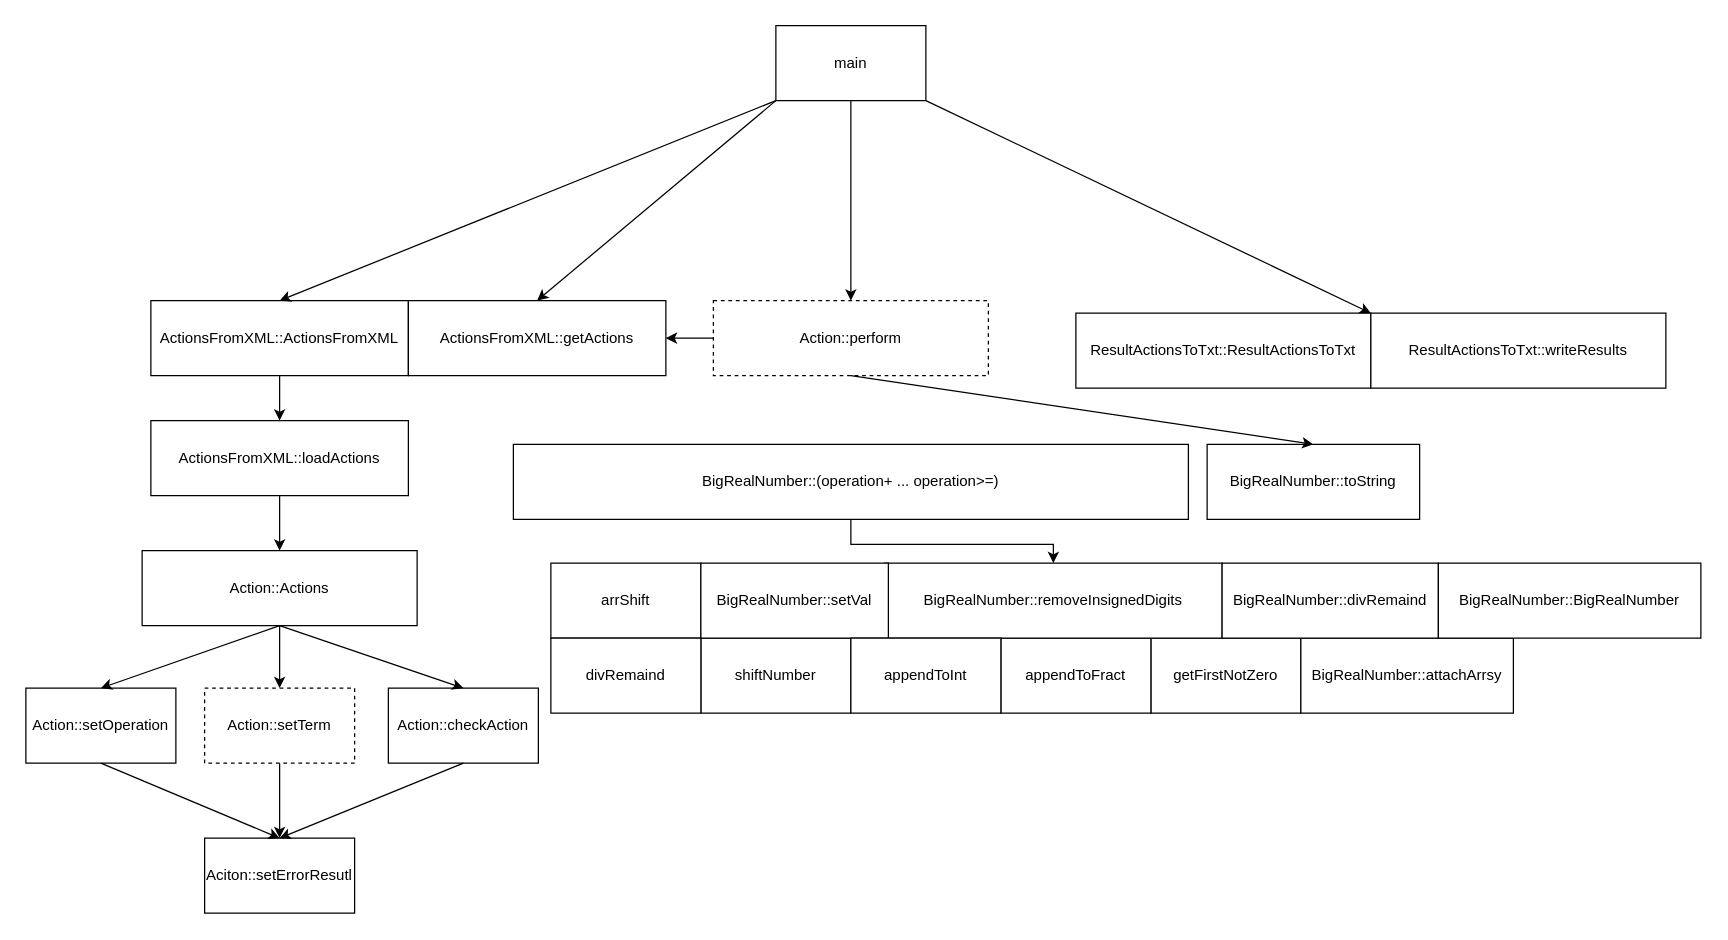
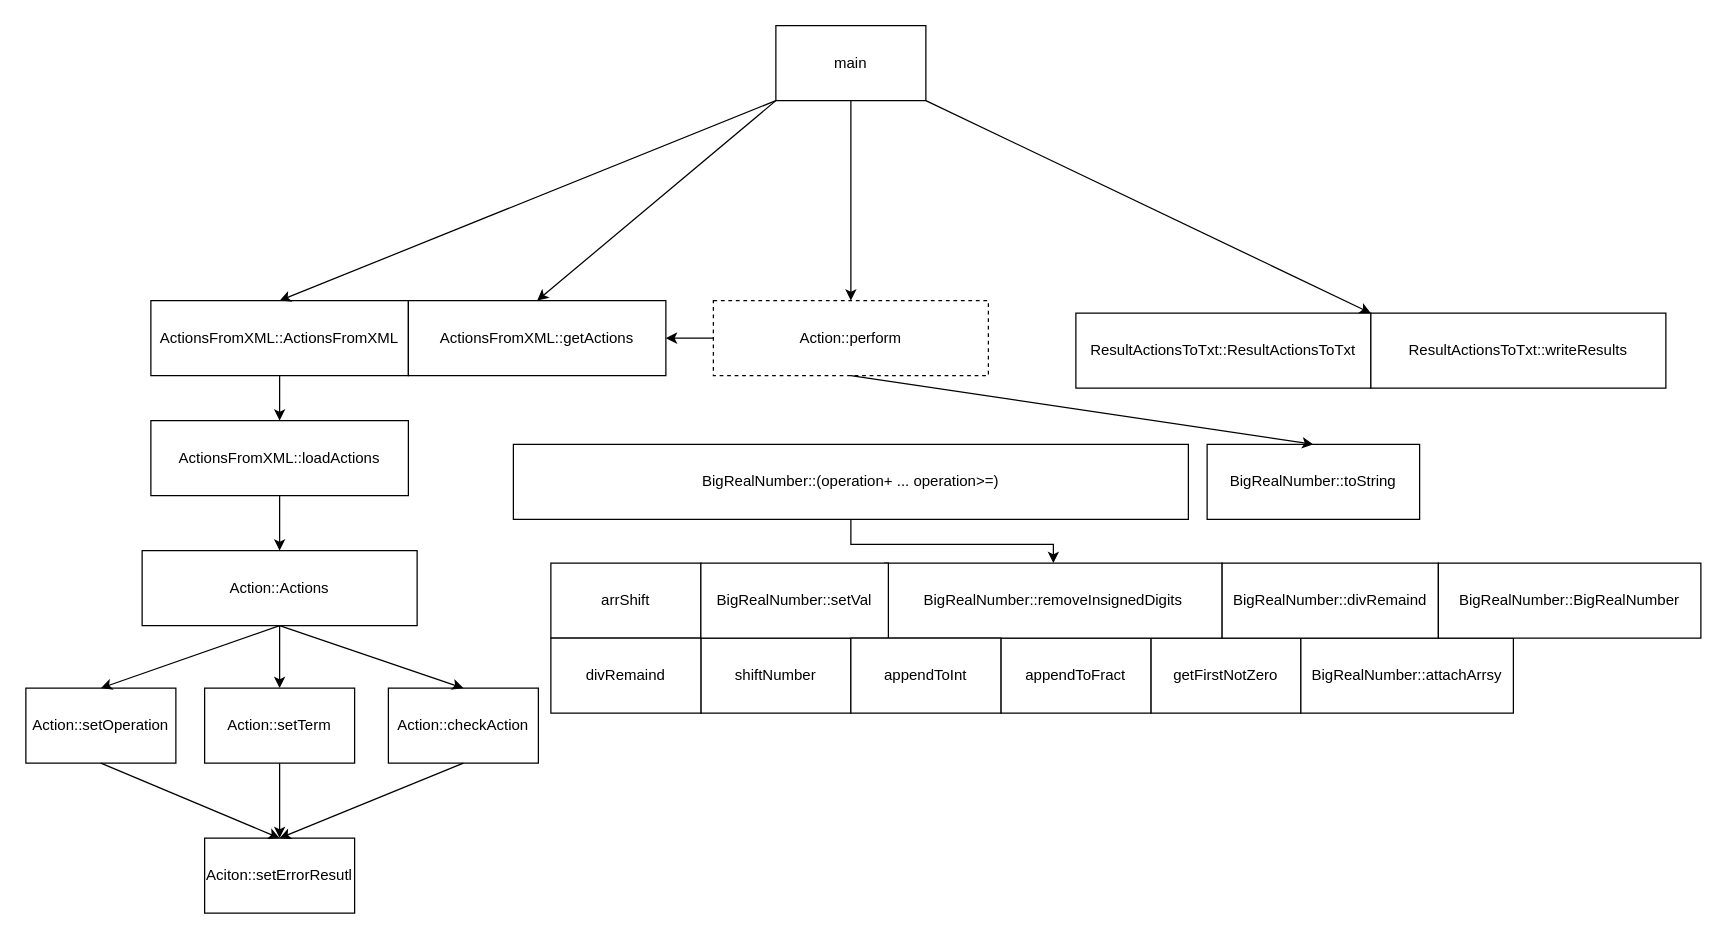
- <mxCell id="19" value="Action::setTerm" style="rounded=0;whiteSpace=wrap;html=1;dashed=1;" vertex="1" parent="1"><mxGeometry x="163" y="550" width="120" height="60" as="geometry" /></mxCell>
+ <mxCell id="19" value="Action::setTerm" style="rounded=0;whiteSpace=wrap;html=1;" vertex="1" parent="1"><mxGeometry x="163" y="550" width="120" height="60" as="geometry" /></mxCell>
